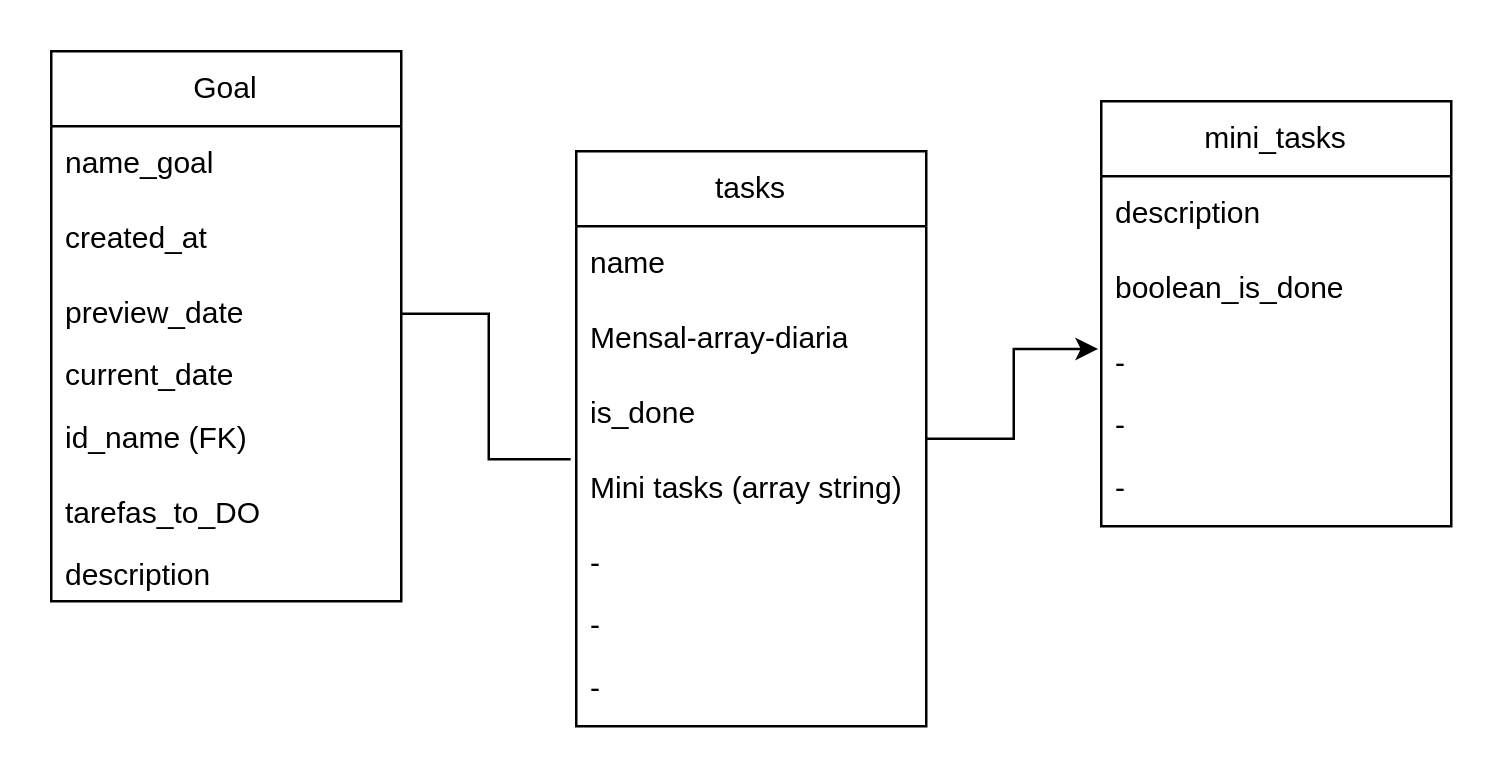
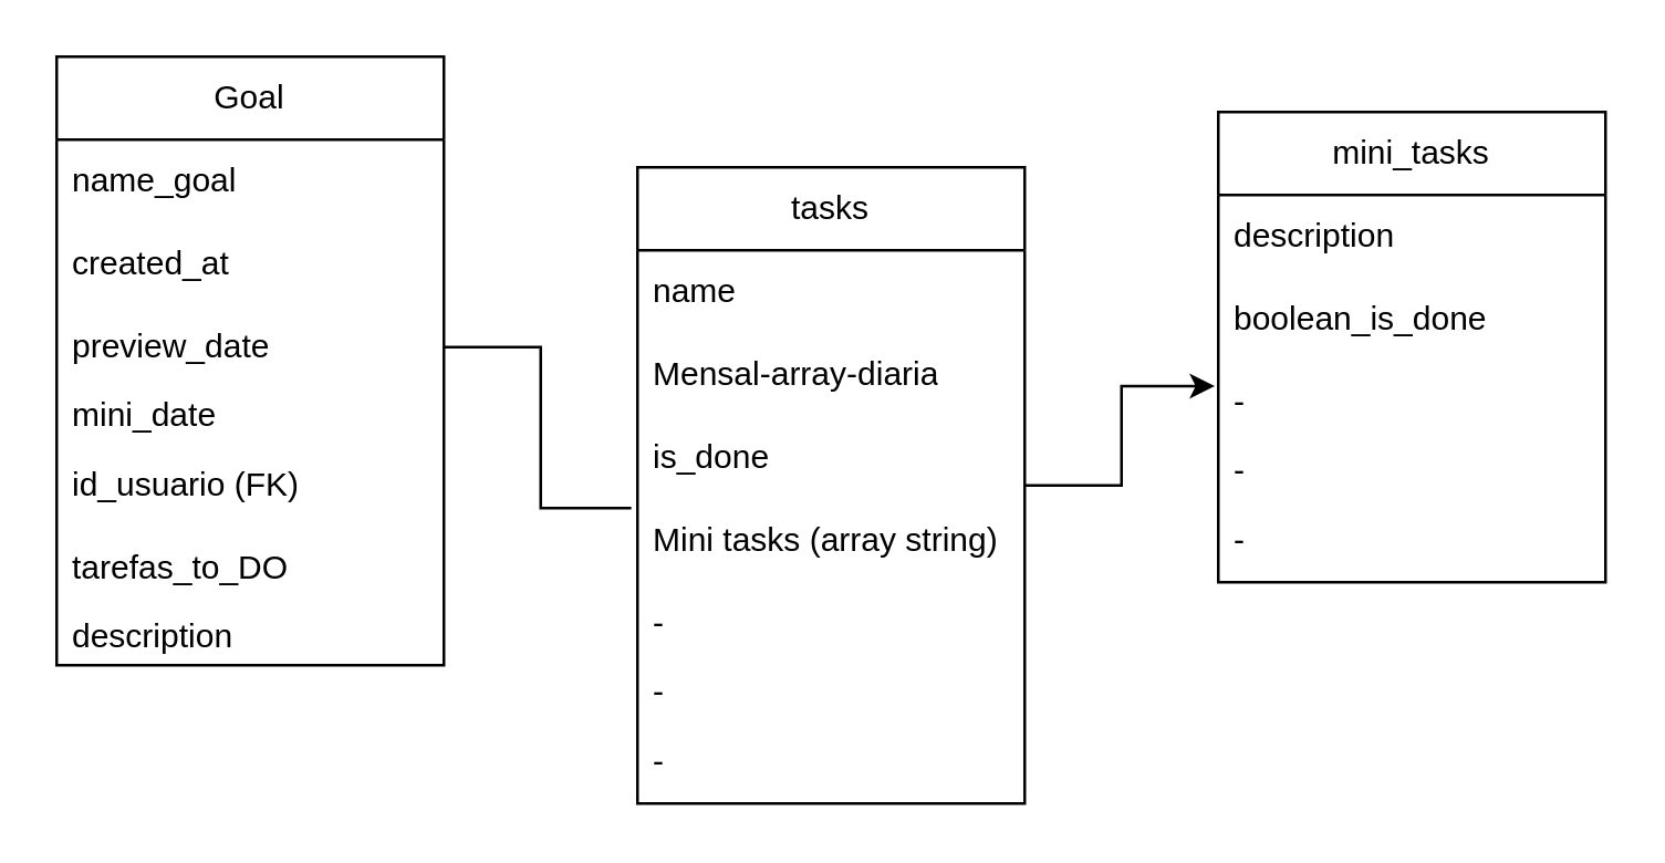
- <mxCell id="6" value="current_date" style="text;strokeColor=none;fillColor=none;align=left;verticalAlign=middle;spacingLeft=4;spacingRight=4;overflow=hidden;points=[[0,0.5],[1,0.5]];portConstraint=eastwest;rotatable=0;whiteSpace=wrap;html=1;" parent="2" vertex="1"><mxGeometry y="120" width="140" height="20" as="geometry" /></mxCell>
+ <mxCell id="6" value="mini_date" style="text;strokeColor=none;fillColor=none;align=left;verticalAlign=middle;spacingLeft=4;spacingRight=4;overflow=hidden;points=[[0,0.5],[1,0.5]];portConstraint=eastwest;rotatable=0;whiteSpace=wrap;html=1;" parent="2" vertex="1"><mxGeometry y="120" width="140" height="20" as="geometry" /></mxCell>
- <mxCell id="7" value="id_name (FK)" style="text;strokeColor=none;fillColor=none;align=left;verticalAlign=middle;spacingLeft=4;spacingRight=4;overflow=hidden;points=[[0,0.5],[1,0.5]];portConstraint=eastwest;rotatable=0;whiteSpace=wrap;html=1;" parent="2" vertex="1"><mxGeometry y="140" width="140" height="30" as="geometry" /></mxCell>
+ <mxCell id="7" value="id_usuario (FK)" style="text;strokeColor=none;fillColor=none;align=left;verticalAlign=middle;spacingLeft=4;spacingRight=4;overflow=hidden;points=[[0,0.5],[1,0.5]];portConstraint=eastwest;rotatable=0;whiteSpace=wrap;html=1;" parent="2" vertex="1"><mxGeometry y="140" width="140" height="30" as="geometry" /></mxCell>
